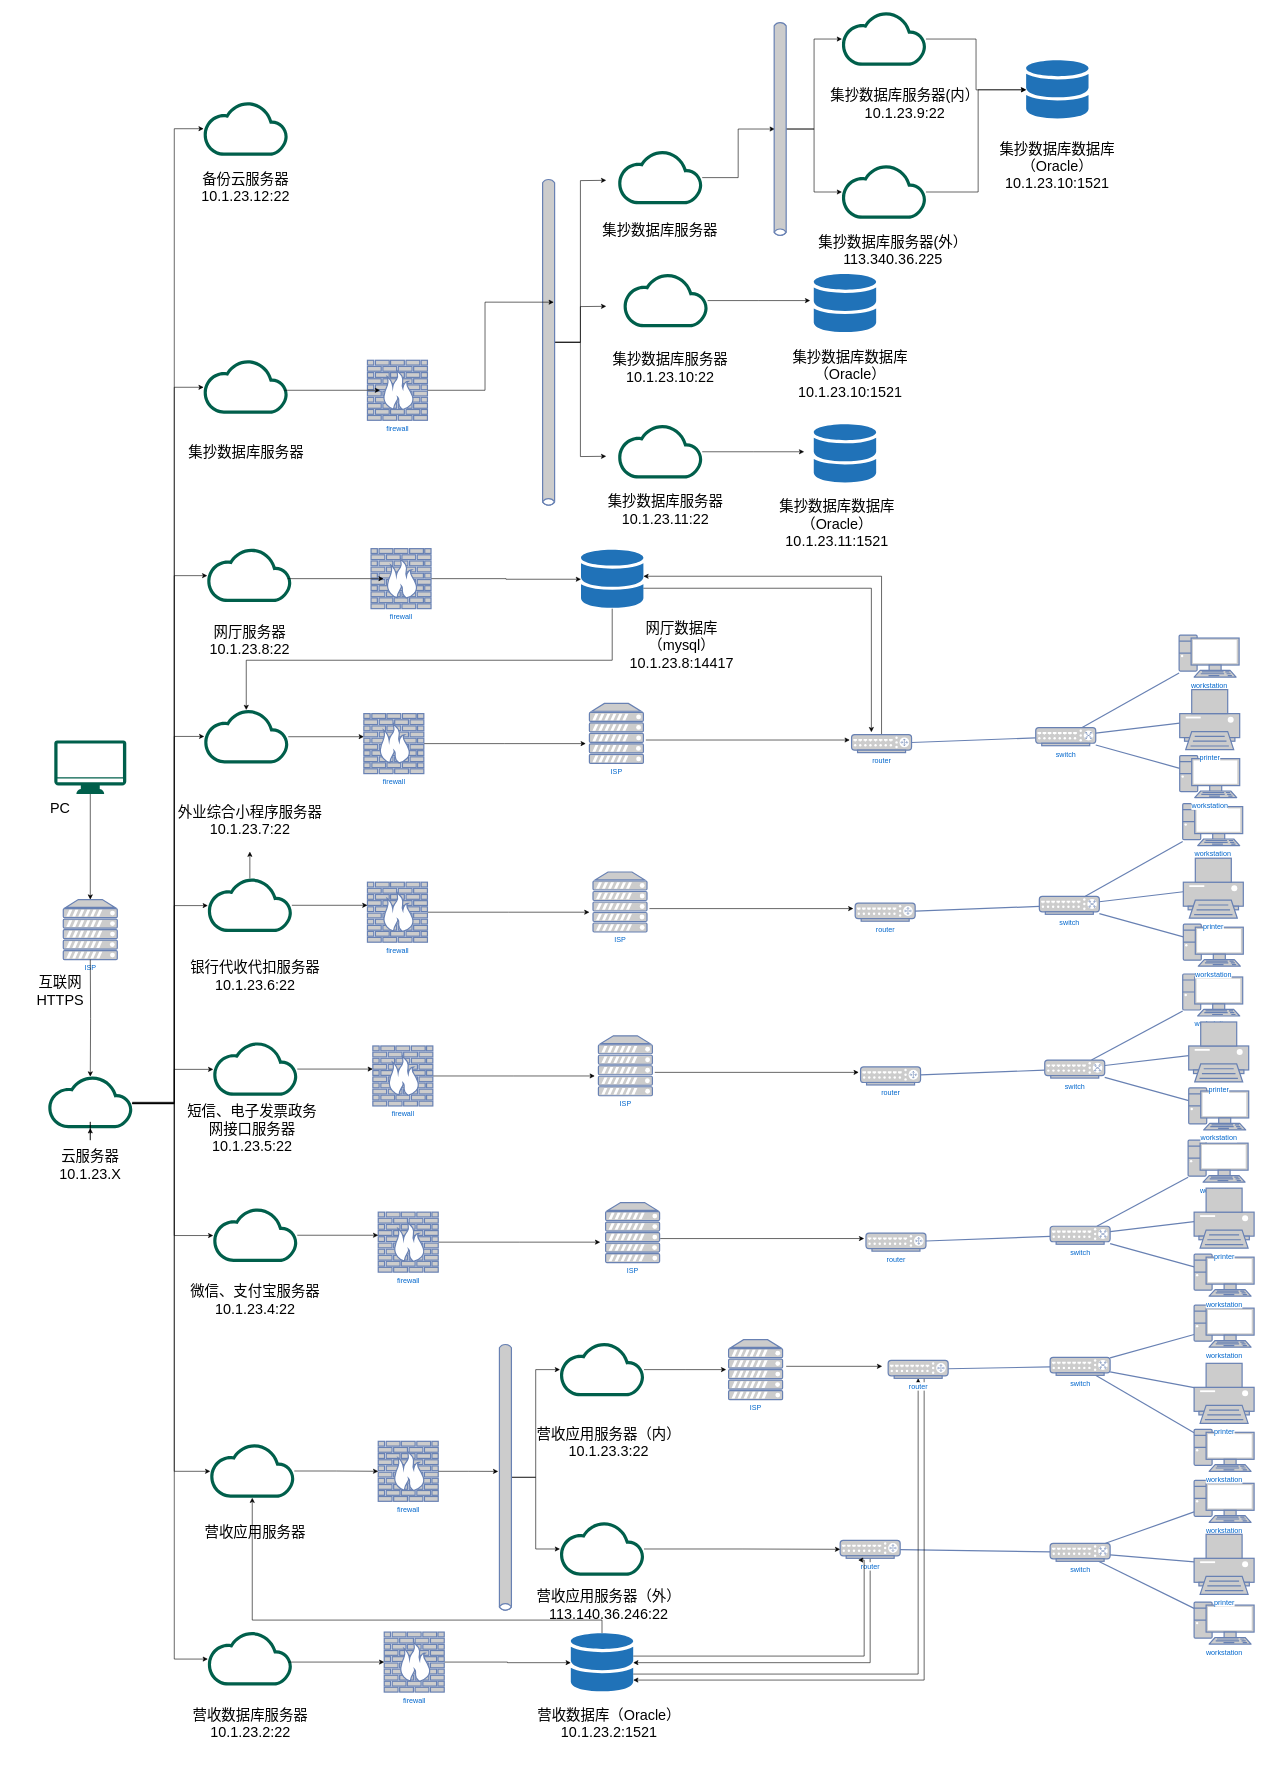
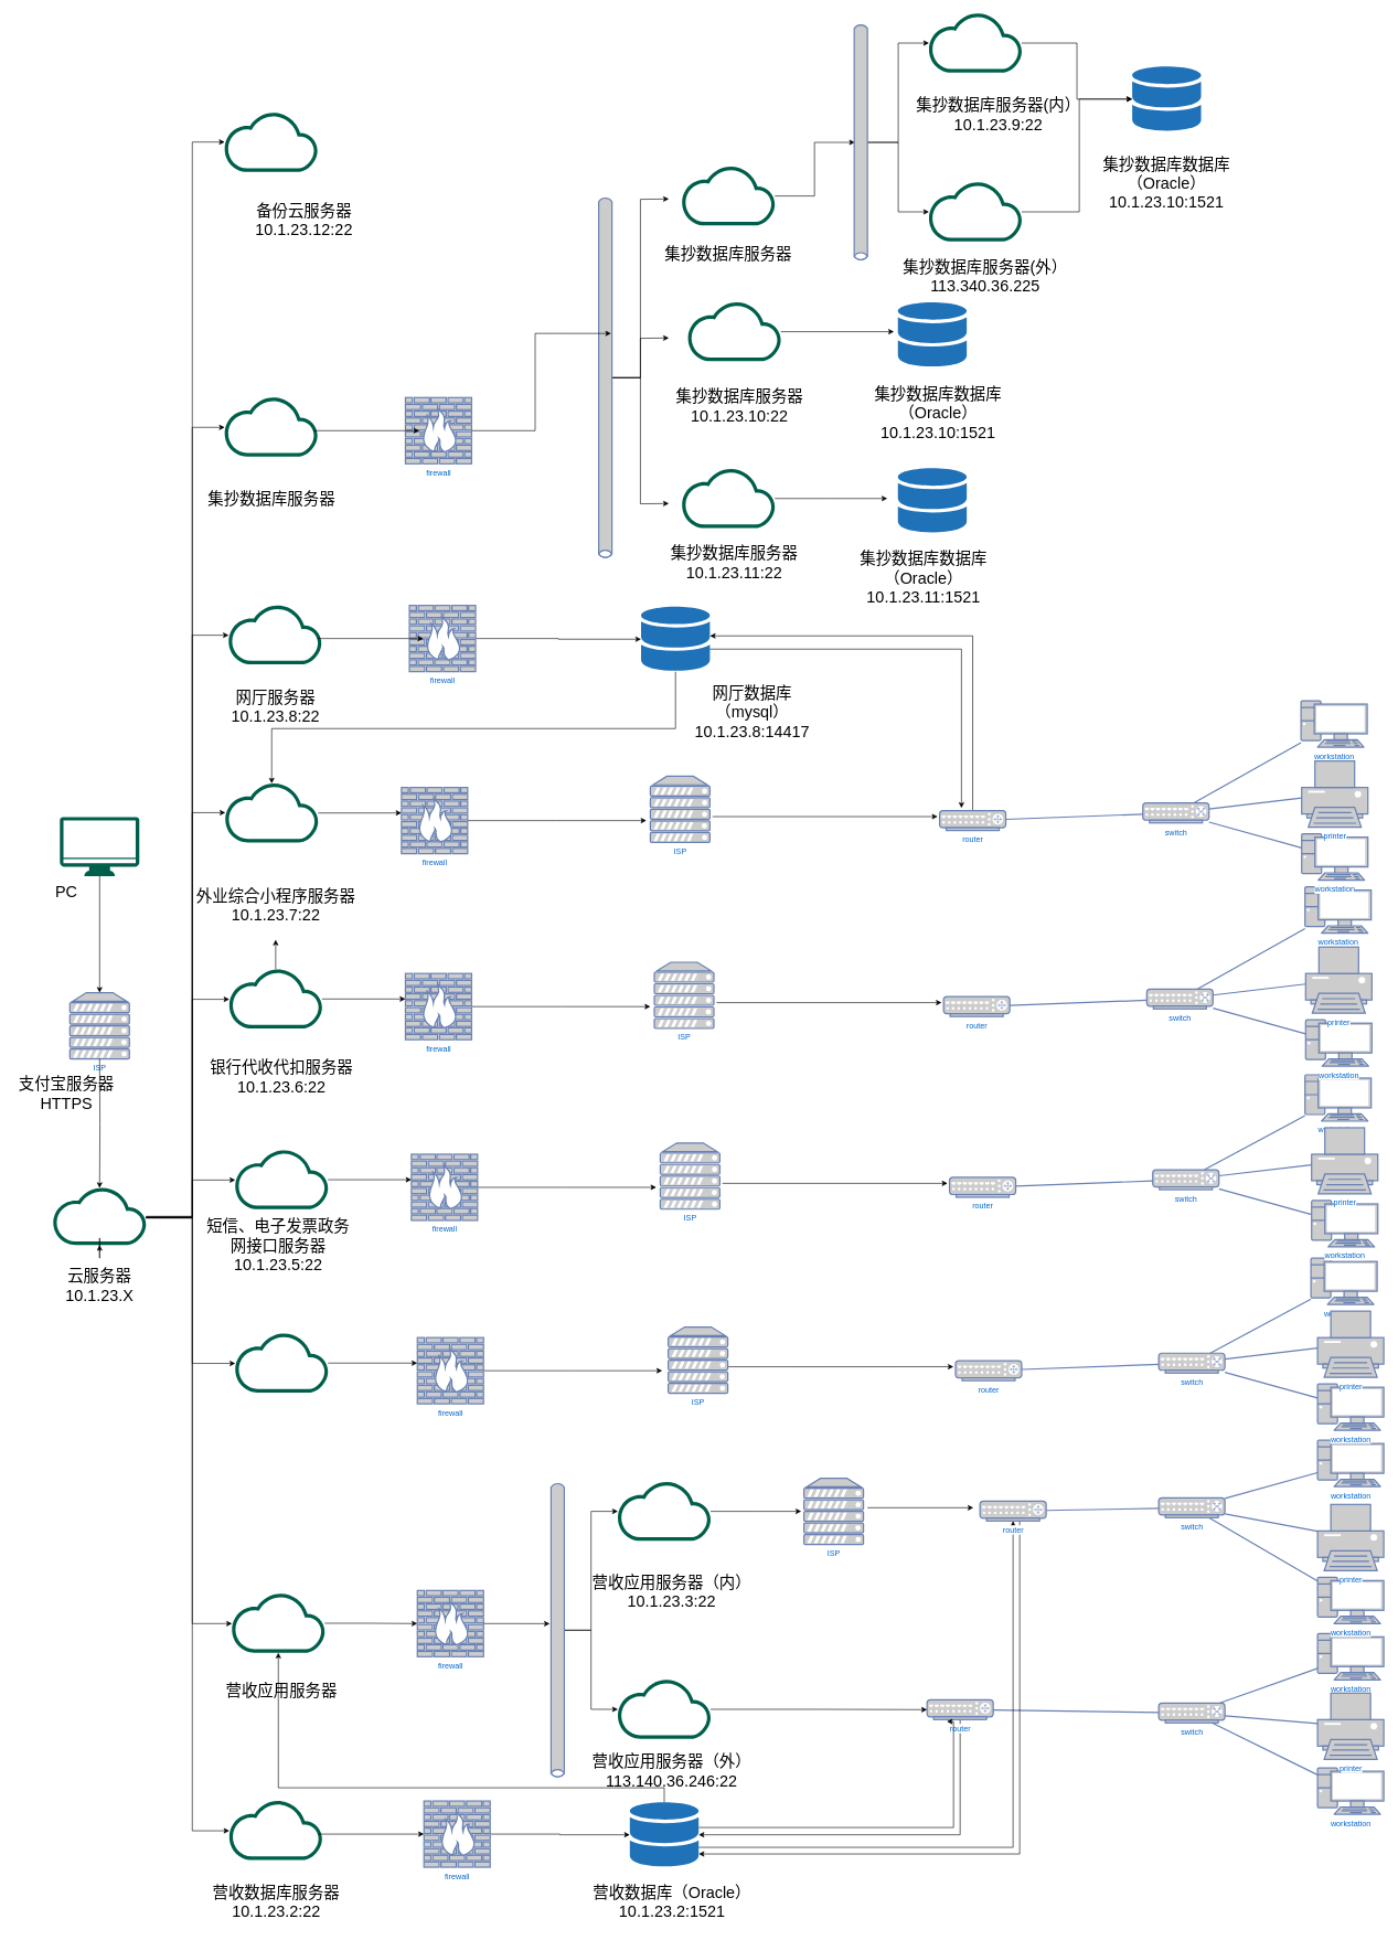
- <mxCell id="166" value="&lt;div&gt;&lt;span style=&quot;font-size: 24px;&quot;&gt;备份云服务器&lt;/span&gt;&lt;/div&gt;&lt;div&gt;&lt;span style=&quot;font-size: 24px;&quot;&gt;10.1.23.12:22&lt;/span&gt;&lt;/div&gt;" style="text;strokeColor=none;align=center;fillColor=none;html=1;verticalAlign=middle;whiteSpace=wrap;rounded=0;" vertex="1" parent="1"><mxGeometry x="312" y="259" width="194" height="105" as="geometry" /></mxCell>
+ <mxCell id="166" value="&lt;div&gt;&lt;span style=&quot;font-size: 24px;&quot;&gt;备份云服务器&lt;/span&gt;&lt;/div&gt;&lt;div&gt;&lt;span style=&quot;font-size: 24px;&quot;&gt;10.1.23.12:22&lt;/span&gt;&lt;/div&gt;" style="text;strokeColor=none;align=center;fillColor=none;html=1;verticalAlign=middle;whiteSpace=wrap;rounded=0;" vertex="1" parent="1"><mxGeometry x="362" y="279" width="194" height="105" as="geometry" /></mxCell>
- <mxCell id="28" value="&lt;div&gt;&lt;span style=&quot;font-size: 24px;&quot;&gt;互联网&lt;/span&gt;&lt;/div&gt;&lt;div&gt;&lt;span style=&quot;font-size: 24px;&quot;&gt;HTTPS&lt;/span&gt;&lt;/div&gt;" style="text;strokeColor=none;align=center;fillColor=none;html=1;verticalAlign=middle;whiteSpace=wrap;rounded=0;" vertex="1" parent="1"><mxGeometry x="20" y="1599" width="160" height="105" as="geometry" /></mxCell>
+ <mxCell id="28" value="&lt;div&gt;&lt;span style=&quot;font-size: 24px;&quot;&gt;支付宝服务器&lt;/span&gt;&lt;/div&gt;&lt;div&gt;&lt;span style=&quot;font-size: 24px;&quot;&gt;HTTPS&lt;/span&gt;&lt;/div&gt;" style="text;strokeColor=none;align=center;fillColor=none;html=1;verticalAlign=middle;whiteSpace=wrap;rounded=0;" vertex="1" parent="1"><mxGeometry x="20" y="1599" width="160" height="105" as="geometry" /></mxCell>
- <mxCell id="68" value="&lt;div&gt;&lt;span style=&quot;font-size: 24px;&quot;&gt;微信、支付宝服务器&lt;/span&gt;&lt;/div&gt;&lt;div&gt;&lt;span style=&quot;font-size: 24px;&quot;&gt;10.1.23.4:22&lt;/span&gt;&lt;span style=&quot;font-size: 24px;&quot;&gt;&lt;br&gt;&lt;/span&gt;&lt;/div&gt;" style="text;strokeColor=none;align=center;fillColor=none;html=1;verticalAlign=middle;whiteSpace=wrap;rounded=0;" vertex="1" parent="1"><mxGeometry x="314" y="2114" width="222" height="105" as="geometry" /></mxCell>
